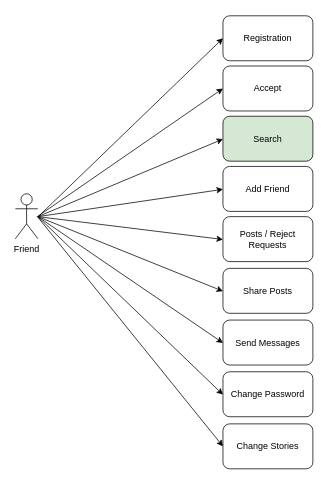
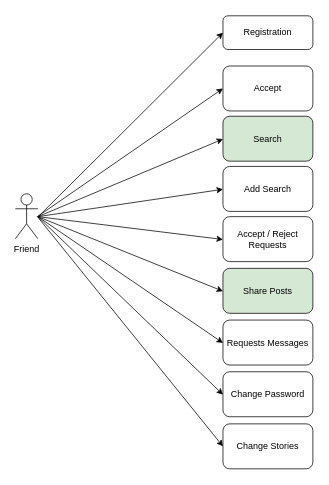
- <mxCell id="12" value="Registration" style="rounded=1;whiteSpace=wrap;html=1;flipV=0;flipH=1;shadow=0;sketch=0;" vertex="1" parent="1"><mxGeometry x="297" y="20.5" width="120" height="60" as="geometry" /></mxCell>
+ <mxCell id="12" value="Registration" style="rounded=1;whiteSpace=wrap;html=1;flipV=0;flipH=1;shadow=0;sketch=0;" vertex="1" parent="1"><mxGeometry x="297" y="20.5" width="120" height="45" as="geometry" /></mxCell>
- <mxCell id="9" value="Add Friend" style="rounded=1;whiteSpace=wrap;html=1;flipV=0;flipH=1;shadow=0;sketch=0;" vertex="1" parent="1"><mxGeometry x="297" y="221.5" width="120" height="60" as="geometry" /></mxCell>
+ <mxCell id="9" value="Add Search" style="rounded=1;whiteSpace=wrap;html=1;flipV=0;flipH=1;shadow=0;sketch=0;" vertex="1" parent="1"><mxGeometry x="297" y="221.5" width="120" height="60" as="geometry" /></mxCell>
- <mxCell id="8" value="Posts / Reject Requests" style="rounded=1;whiteSpace=wrap;html=1;flipV=0;flipH=1;shadow=0;sketch=0;" vertex="1" parent="1"><mxGeometry x="297" y="288.5" width="120" height="60" as="geometry" /></mxCell>
+ <mxCell id="8" value="Accept / Reject Requests" style="rounded=1;whiteSpace=wrap;html=1;flipV=0;flipH=1;shadow=0;sketch=0;" vertex="1" parent="1"><mxGeometry x="297" y="288.5" width="120" height="60" as="geometry" /></mxCell>
- <mxCell id="7" value="Share Posts" style="rounded=1;whiteSpace=wrap;html=1;flipV=0;flipH=1;shadow=0;sketch=0;" vertex="1" parent="1"><mxGeometry x="297" y="357.5" width="120" height="60" as="geometry" /></mxCell>
+ <mxCell id="7" value="Share Posts" style="rounded=1;whiteSpace=wrap;html=1;flipV=0;flipH=1;shadow=0;sketch=0;fillColor=#d5e8d4;" vertex="1" parent="1"><mxGeometry x="297" y="357.5" width="120" height="60" as="geometry" /></mxCell>
- <mxCell id="6" value="Send Messages" style="rounded=1;whiteSpace=wrap;html=1;flipV=0;flipH=1;shadow=0;sketch=0;" vertex="1" parent="1"><mxGeometry x="297" y="426.5" width="120" height="60" as="geometry" /></mxCell>
+ <mxCell id="6" value="Requests Messages" style="rounded=1;whiteSpace=wrap;html=1;flipV=0;flipH=1;shadow=0;sketch=0;" vertex="1" parent="1"><mxGeometry x="297" y="426.5" width="120" height="60" as="geometry" /></mxCell>
